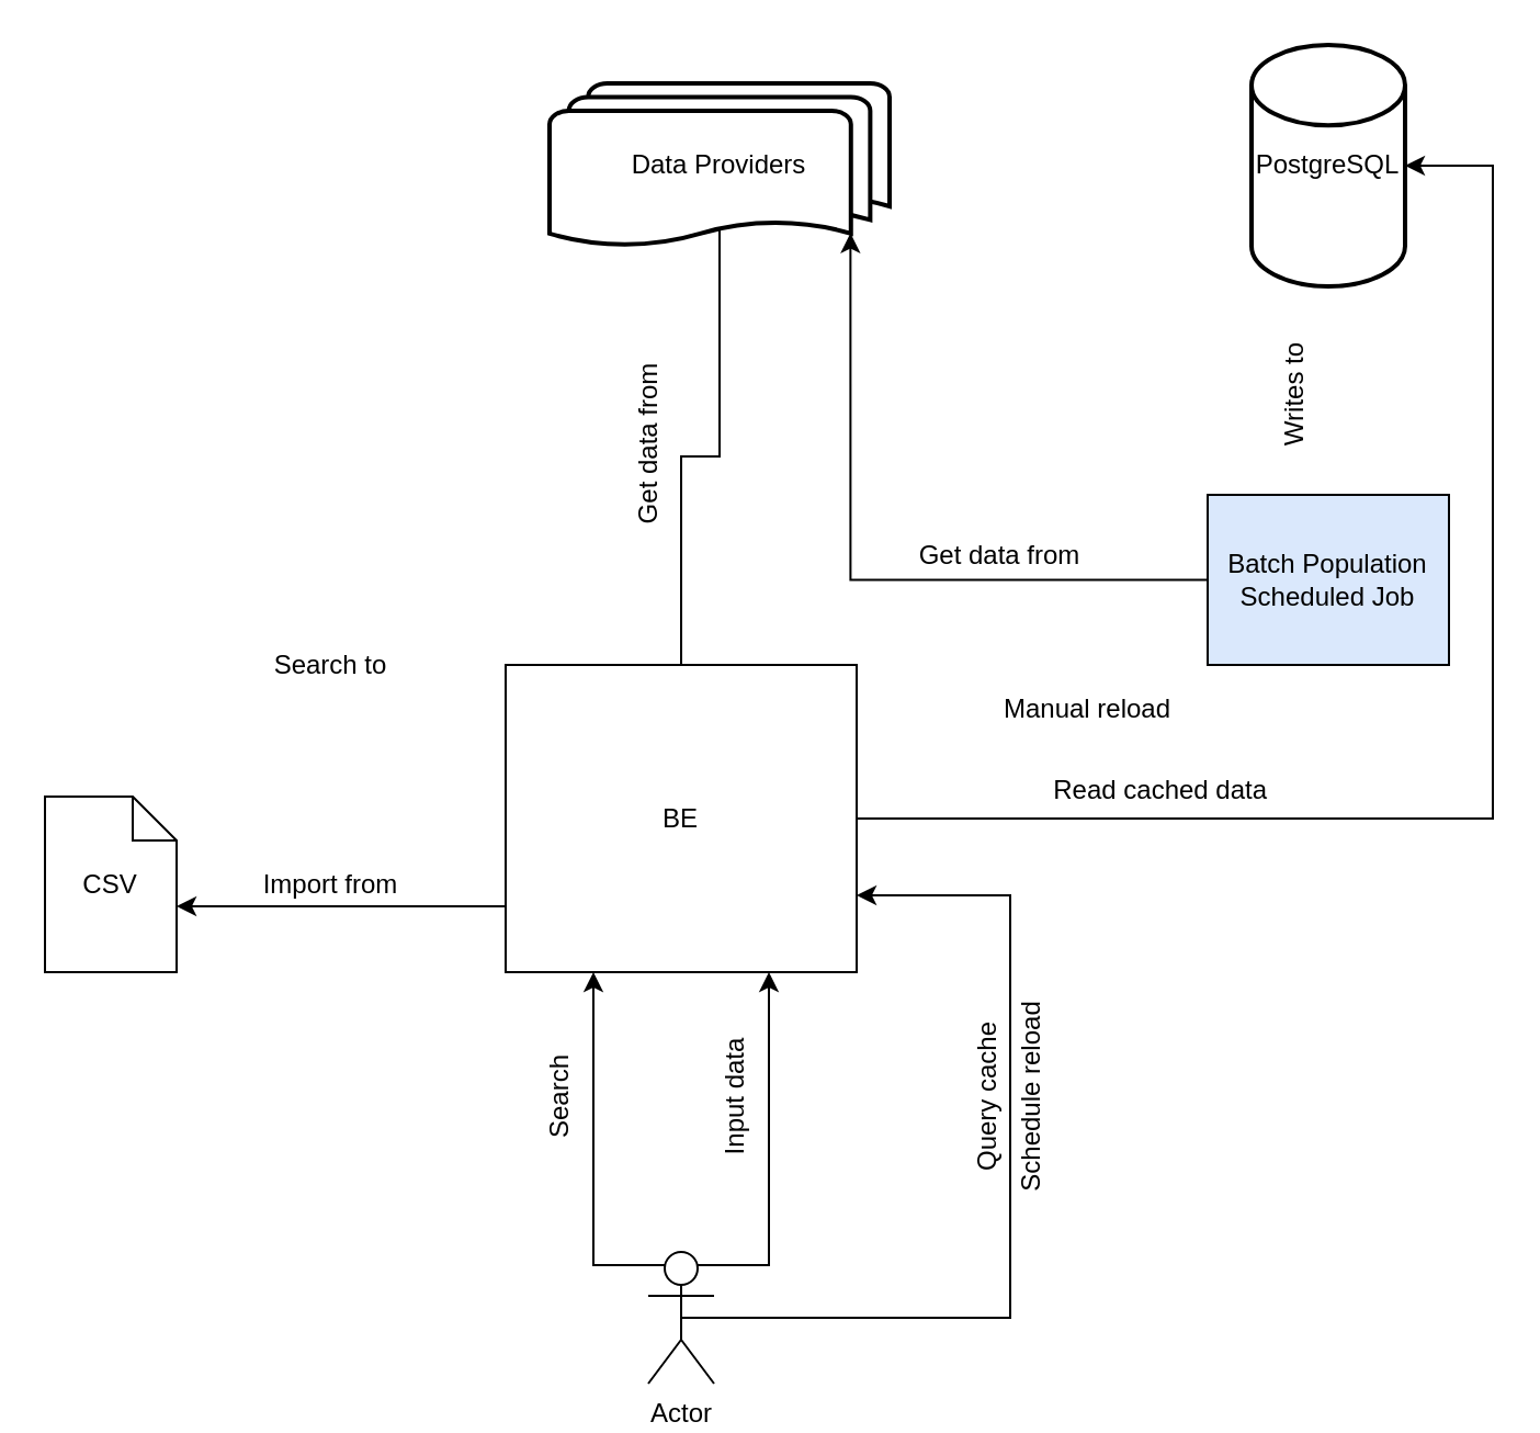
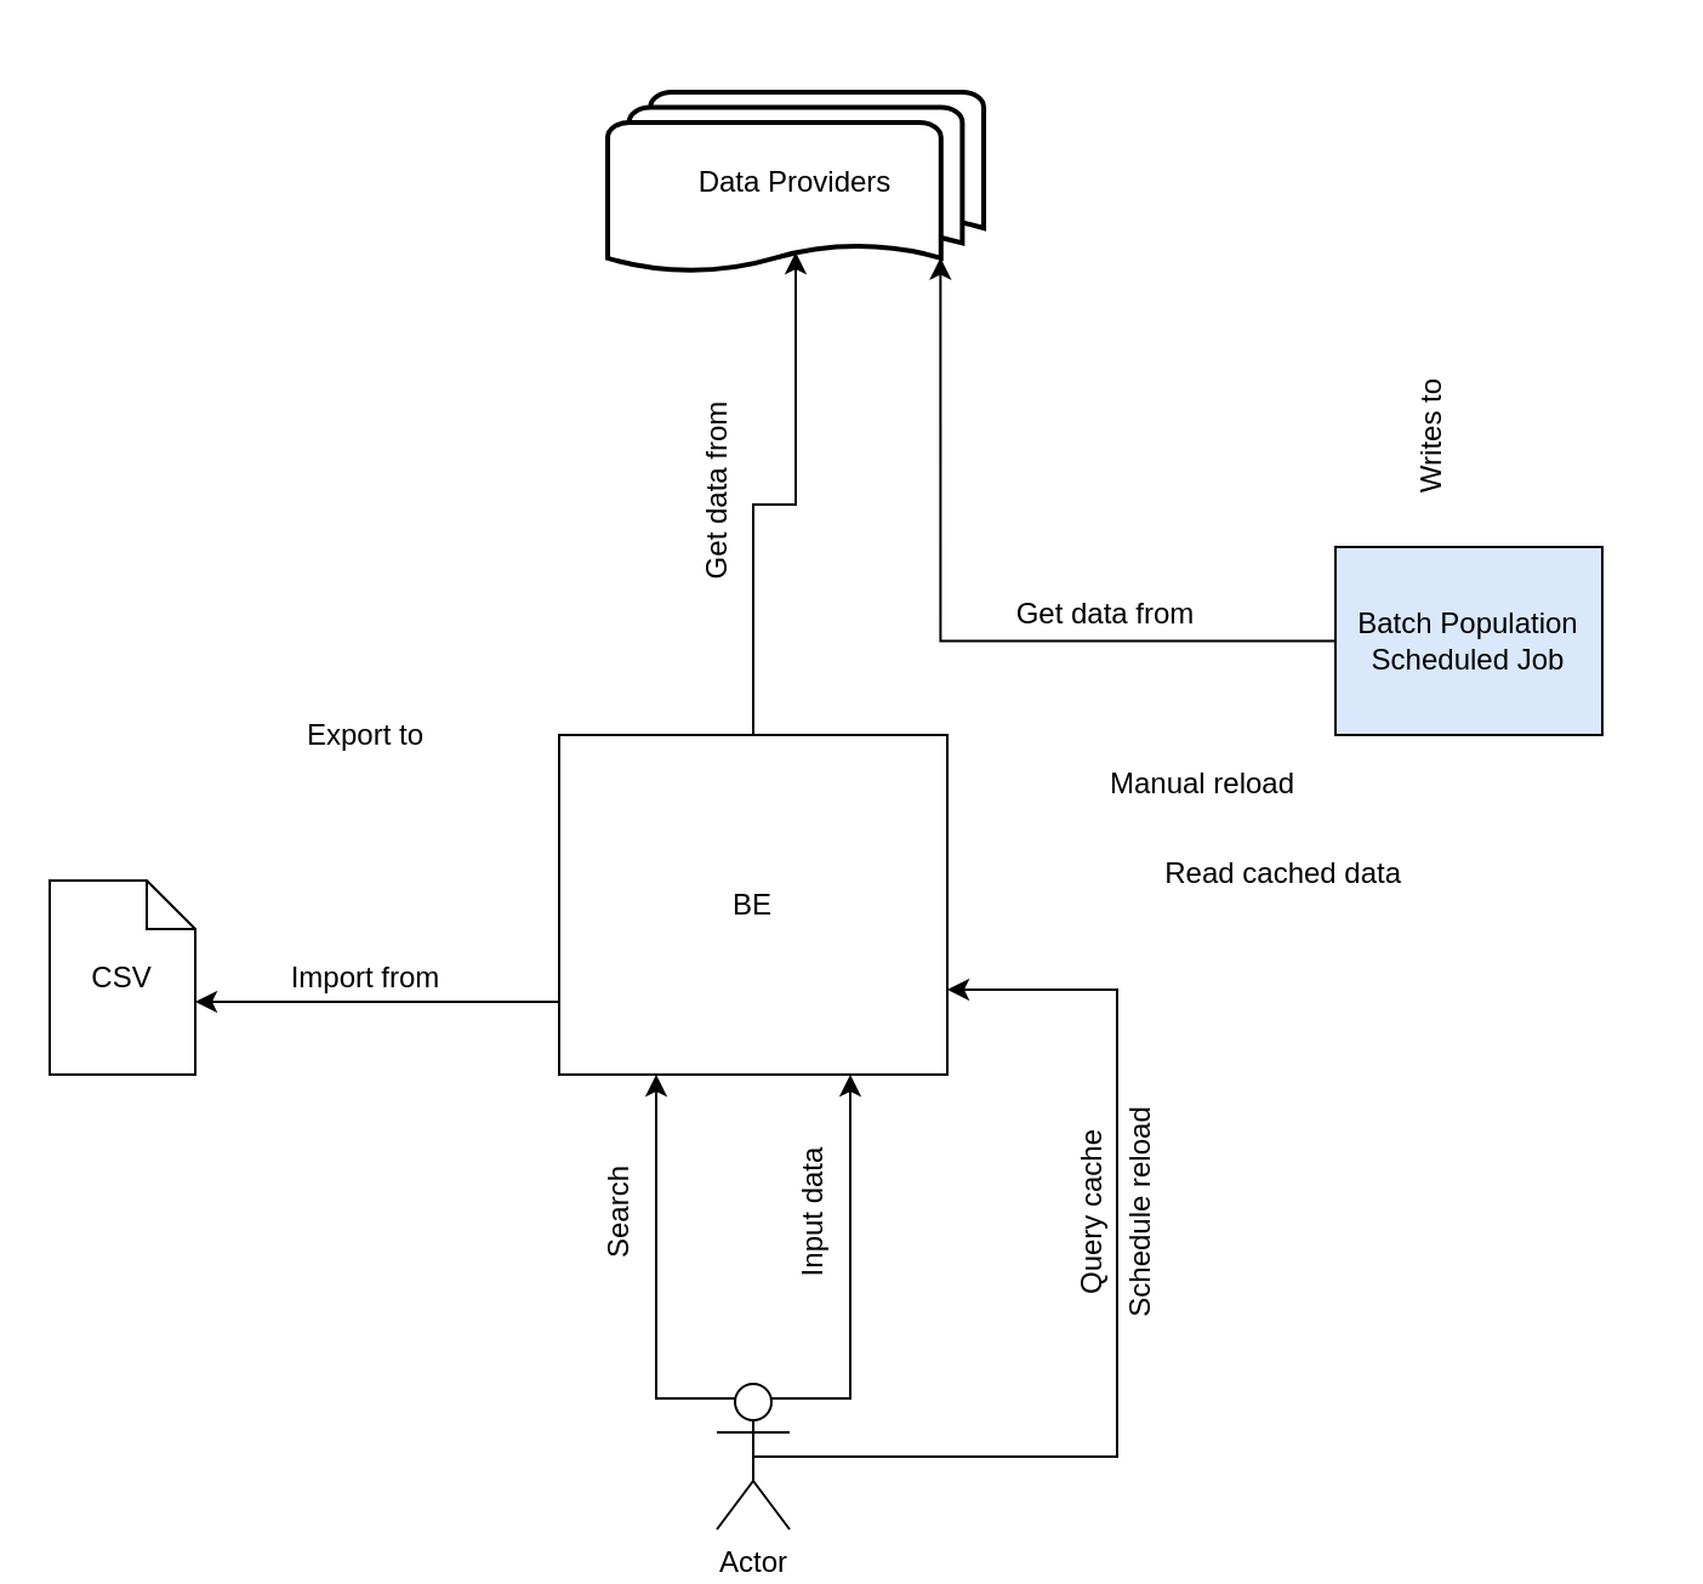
- <mxCell id="2" value="PostgreSQL" style="strokeWidth=2;html=1;shape=mxgraph.flowchart.database;whiteSpace=wrap;" vertex="1" parent="1"><mxGeometry x="570" y="20" width="70" height="110" as="geometry" /></mxCell>
- <mxCell id="7" value="" style="endArrow=none;html=1;rounded=0;edgeStyle=orthogonalEdgeStyle;entryX=0.5;entryY=0.88;entryDx=0;entryDy=0;entryPerimeter=0;exitX=0.5;exitY=0;exitDx=0;exitDy=0;" edge="1" parent="1" source="6" target="3"><mxGeometry width="50" height="50" relative="1" as="geometry"><mxPoint x="300" y="372.5" as="sourcePoint" /><mxPoint x="350" y="322.5" as="targetPoint" /></mxGeometry></mxCell>
+ <mxCell id="7" value="" style="endArrow=classic;html=1;rounded=0;edgeStyle=orthogonalEdgeStyle;entryX=0.5;entryY=0.88;entryDx=0;entryDy=0;entryPerimeter=0;exitX=0.5;exitY=0;exitDx=0;exitDy=0;" edge="1" parent="1" source="6" target="3"><mxGeometry width="50" height="50" relative="1" as="geometry"><mxPoint x="300" y="372.5" as="sourcePoint" /><mxPoint x="350" y="322.5" as="targetPoint" /></mxGeometry></mxCell>
- <mxCell id="10" value="Search to" style="text;html=1;align=center;verticalAlign=middle;resizable=0;points=[];autosize=1;strokeColor=none;fillColor=none;" vertex="1" parent="1"><mxGeometry x="120" y="292.5" width="60" height="20" as="geometry" /></mxCell>
+ <mxCell id="10" value="Export to" style="text;html=1;align=center;verticalAlign=middle;resizable=0;points=[];autosize=1;strokeColor=none;fillColor=none;" vertex="1" parent="1"><mxGeometry x="120" y="292.5" width="60" height="20" as="geometry" /></mxCell>
- <mxCell id="5" style="edgeStyle=orthogonalEdgeStyle;rounded=0;orthogonalLoop=1;jettySize=auto;html=1;exitX=1;exitY=0.5;exitDx=0;exitDy=0;entryX=1;entryY=0.5;entryDx=0;entryDy=0;entryPerimeter=0;" edge="1" parent="1" source="6" target="2"><mxGeometry relative="1" as="geometry"><Array as="points"><mxPoint x="680" y="373" /><mxPoint x="680" y="75" /></Array></mxGeometry></mxCell>
